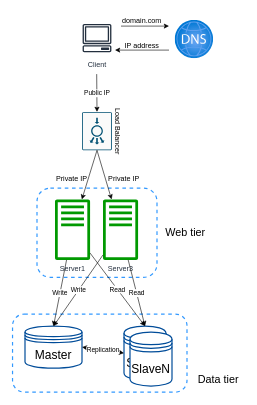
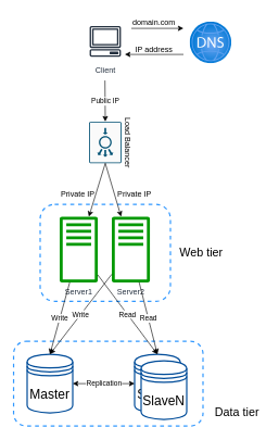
- <mxCell id="13" value="Server3" style="sketch=0;outlineConnect=0;fontColor=#232F3E;gradientColor=none;fillColor=#009900;strokeColor=none;dashed=0;verticalLabelPosition=bottom;verticalAlign=top;align=center;html=1;fontSize=12;fontStyle=0;aspect=fixed;pointerEvents=1;shape=mxgraph.aws4.traditional_server;strokeWidth=1;" parent="1" vertex="1"><mxGeometry x="171" y="331.67" width="58.46" height="101.33" as="geometry" /></mxCell>
+ <mxCell id="13" value="Server2" style="sketch=0;outlineConnect=0;fontColor=#232F3E;gradientColor=none;fillColor=#009900;strokeColor=none;dashed=0;verticalLabelPosition=bottom;verticalAlign=top;align=center;html=1;fontSize=12;fontStyle=0;aspect=fixed;pointerEvents=1;shape=mxgraph.aws4.traditional_server;strokeWidth=1;" parent="1" vertex="1"><mxGeometry x="171" y="331.67" width="58.46" height="101.33" as="geometry" /></mxCell>
- <mxCell id="11" value="&lt;font style=&quot;font-size: 20px;&quot;&gt;Master&lt;/font&gt;" style="shape=datastore;whiteSpace=wrap;html=1;strokeColor=#004C99;strokeWidth=2;" parent="1" vertex="1"><mxGeometry x="41" y="543" width="95" height="70" as="geometry" /></mxCell>
+ <mxCell id="11" value="&lt;font style=&quot;font-size: 20px;&quot;&gt;Master&lt;/font&gt;" style="shape=datastore;whiteSpace=wrap;html=1;strokeColor=#004C99;strokeWidth=2;" parent="1" vertex="1"><mxGeometry x="41" y="543" width="70" height="90" as="geometry" /></mxCell>
